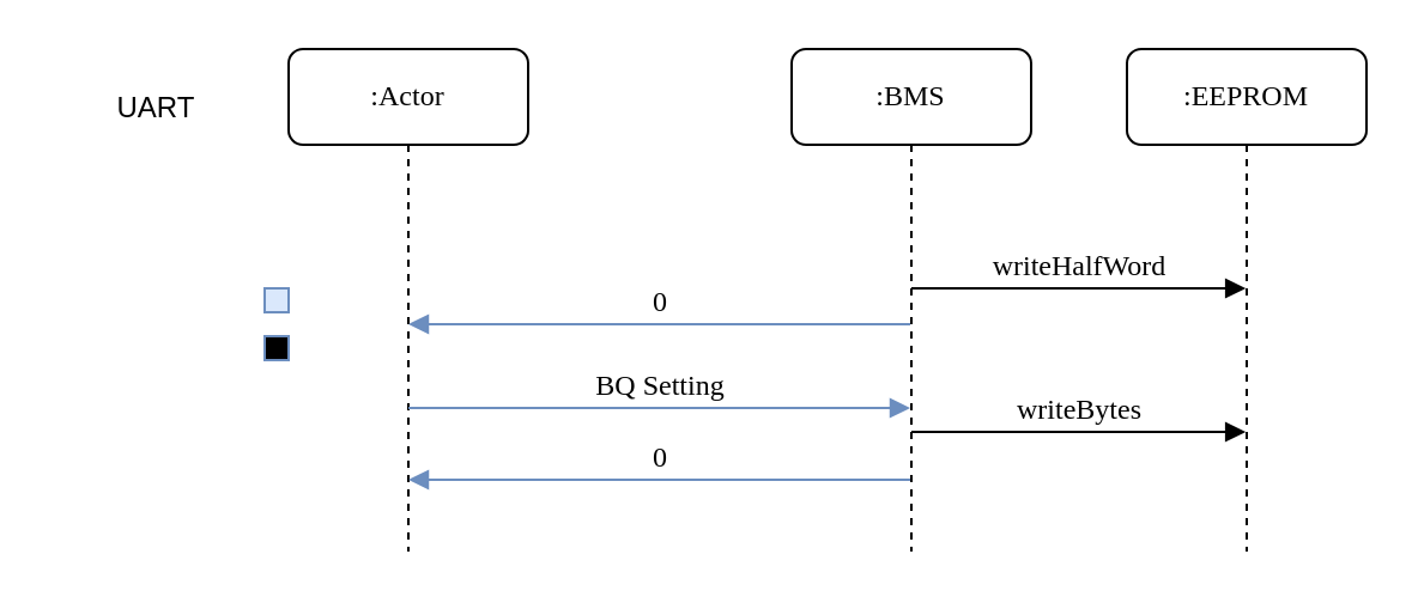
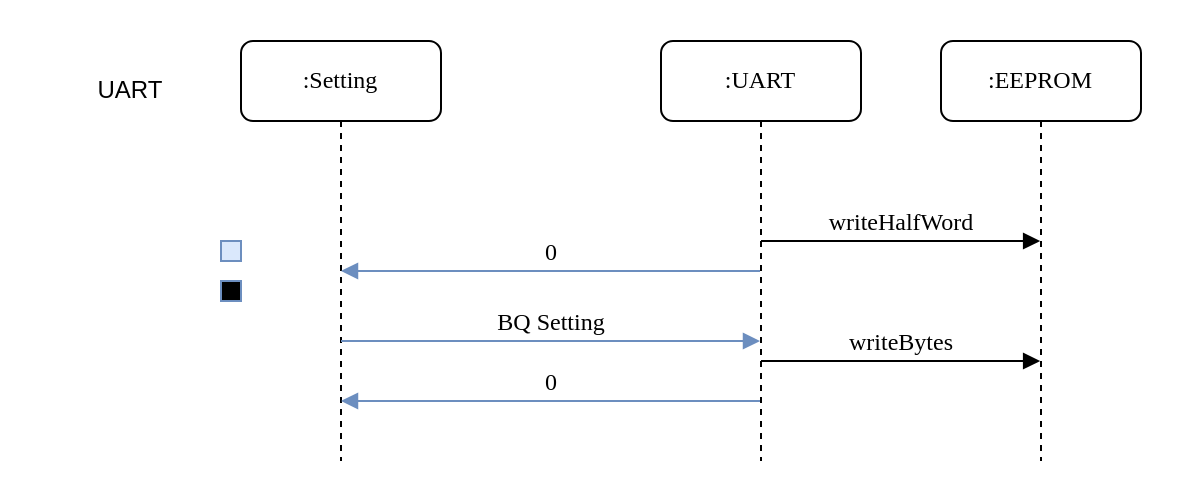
- <mxCell id="6" value=":Actor" style="shape=umlLifeline;perimeter=lifelinePerimeter;whiteSpace=wrap;html=1;container=1;collapsible=0;recursiveResize=0;outlineConnect=0;rounded=1;shadow=0;comic=0;labelBackgroundColor=none;strokeWidth=1;fontFamily=Verdana;fontSize=12;align=center;" parent="1" vertex="1"><mxGeometry x="120" y="20" width="100" height="210" as="geometry" /></mxCell>
+ <mxCell id="6" value=":Setting" style="shape=umlLifeline;perimeter=lifelinePerimeter;whiteSpace=wrap;html=1;container=1;collapsible=0;recursiveResize=0;outlineConnect=0;rounded=1;shadow=0;comic=0;labelBackgroundColor=none;strokeWidth=1;fontFamily=Verdana;fontSize=12;align=center;" parent="1" vertex="1"><mxGeometry x="120" y="20" width="100" height="210" as="geometry" /></mxCell>
- <mxCell id="2" value=":BMS" style="shape=umlLifeline;perimeter=lifelinePerimeter;whiteSpace=wrap;html=1;container=1;collapsible=0;recursiveResize=0;outlineConnect=0;rounded=1;shadow=0;comic=0;labelBackgroundColor=none;strokeWidth=1;fontFamily=Verdana;fontSize=12;align=center;" parent="1" vertex="1"><mxGeometry x="330" y="20" width="100" height="210" as="geometry" /></mxCell>
+ <mxCell id="2" value=":UART" style="shape=umlLifeline;perimeter=lifelinePerimeter;whiteSpace=wrap;html=1;container=1;collapsible=0;recursiveResize=0;outlineConnect=0;rounded=1;shadow=0;comic=0;labelBackgroundColor=none;strokeWidth=1;fontFamily=Verdana;fontSize=12;align=center;" parent="1" vertex="1"><mxGeometry x="330" y="20" width="100" height="210" as="geometry" /></mxCell>
